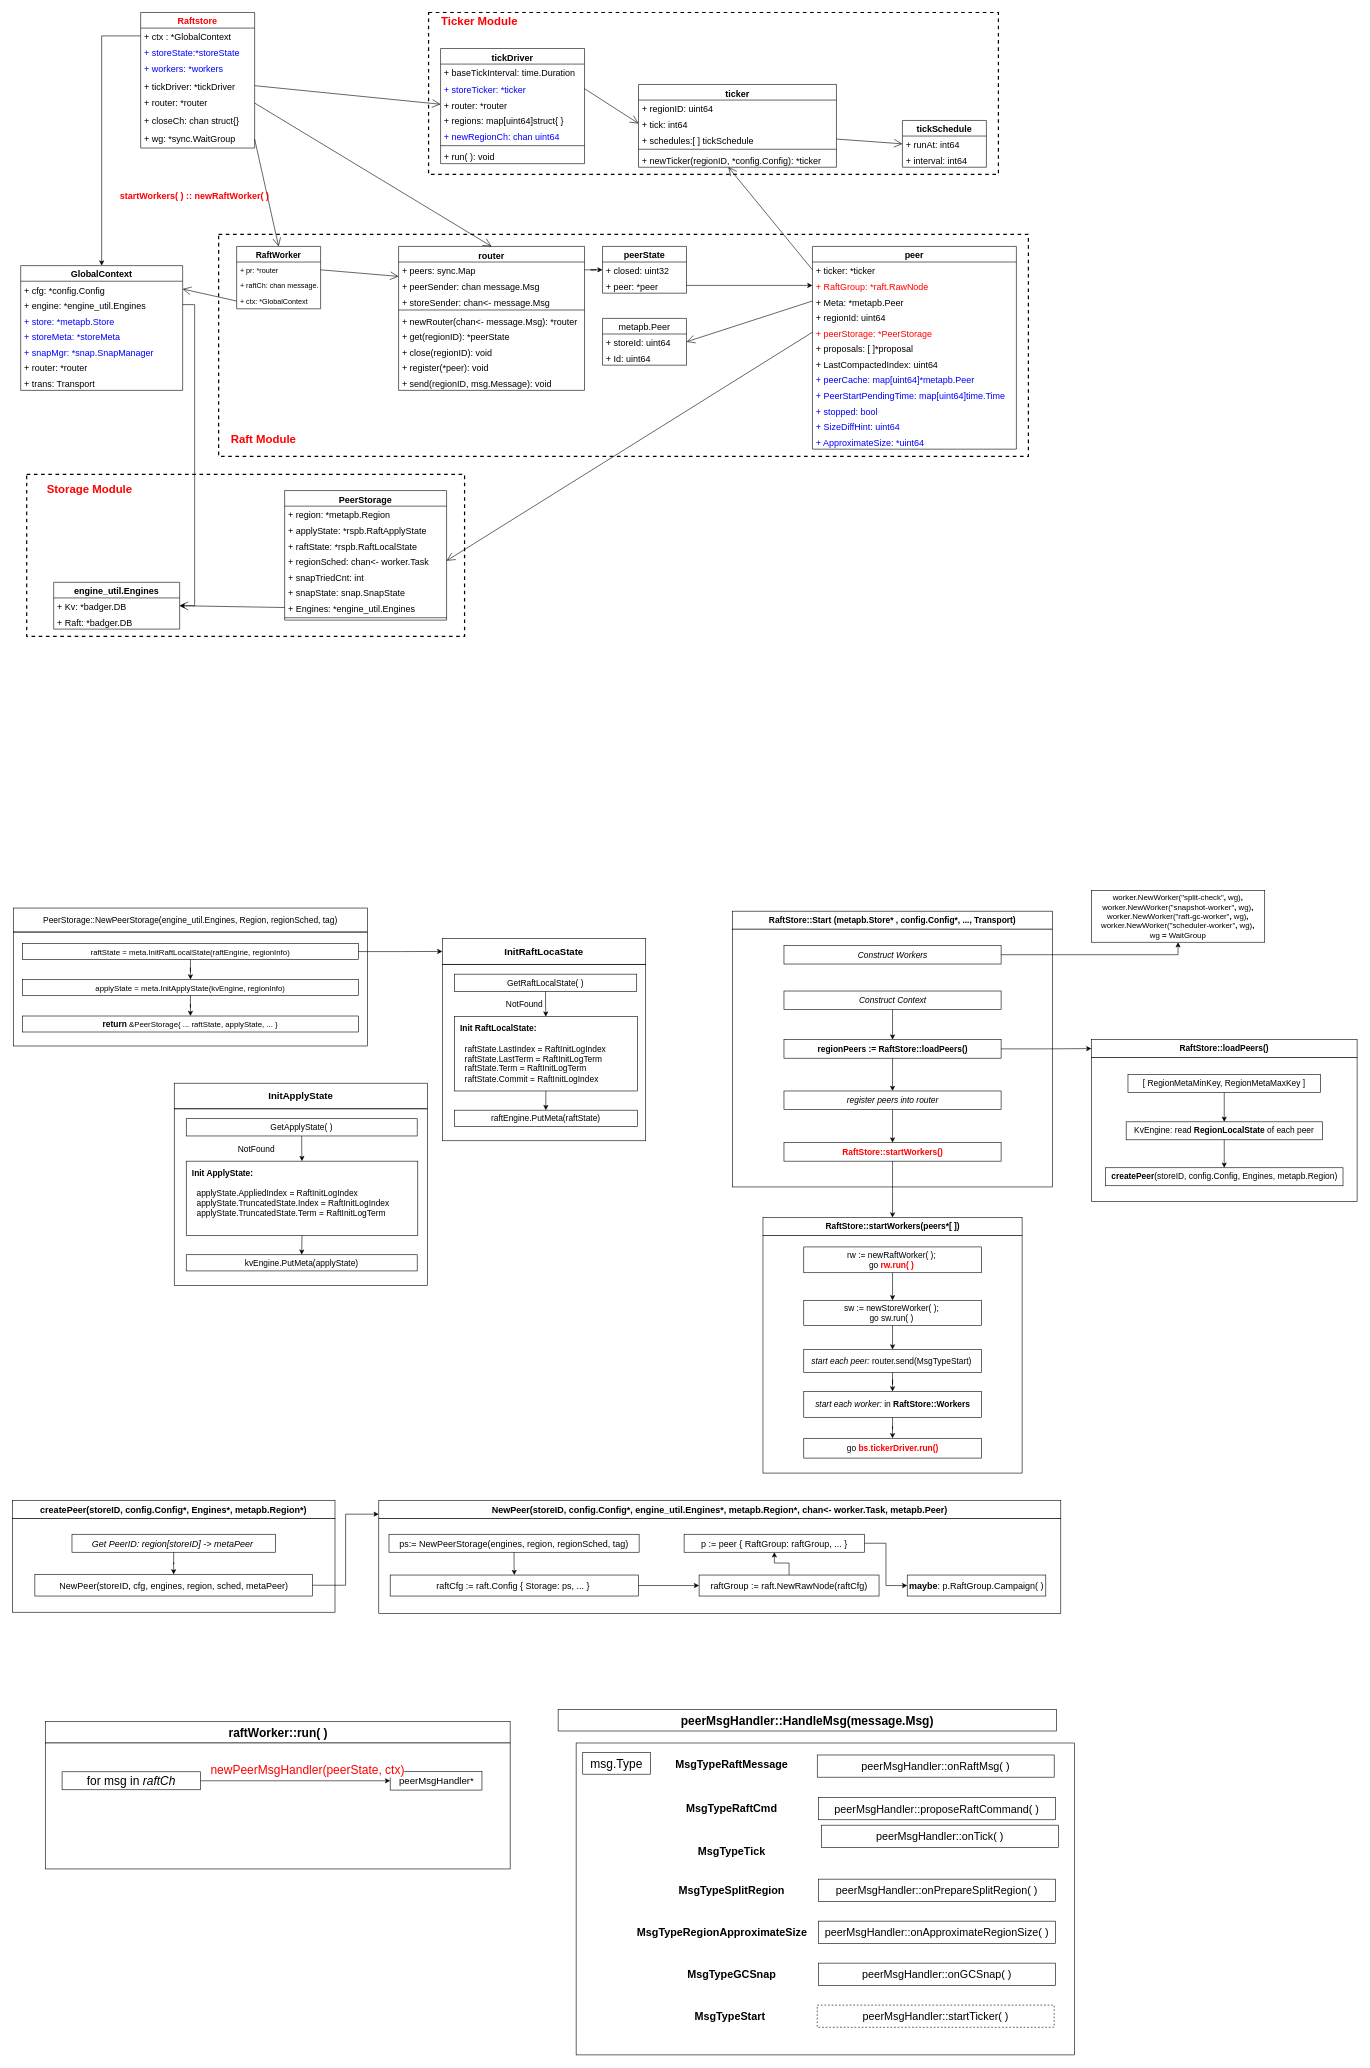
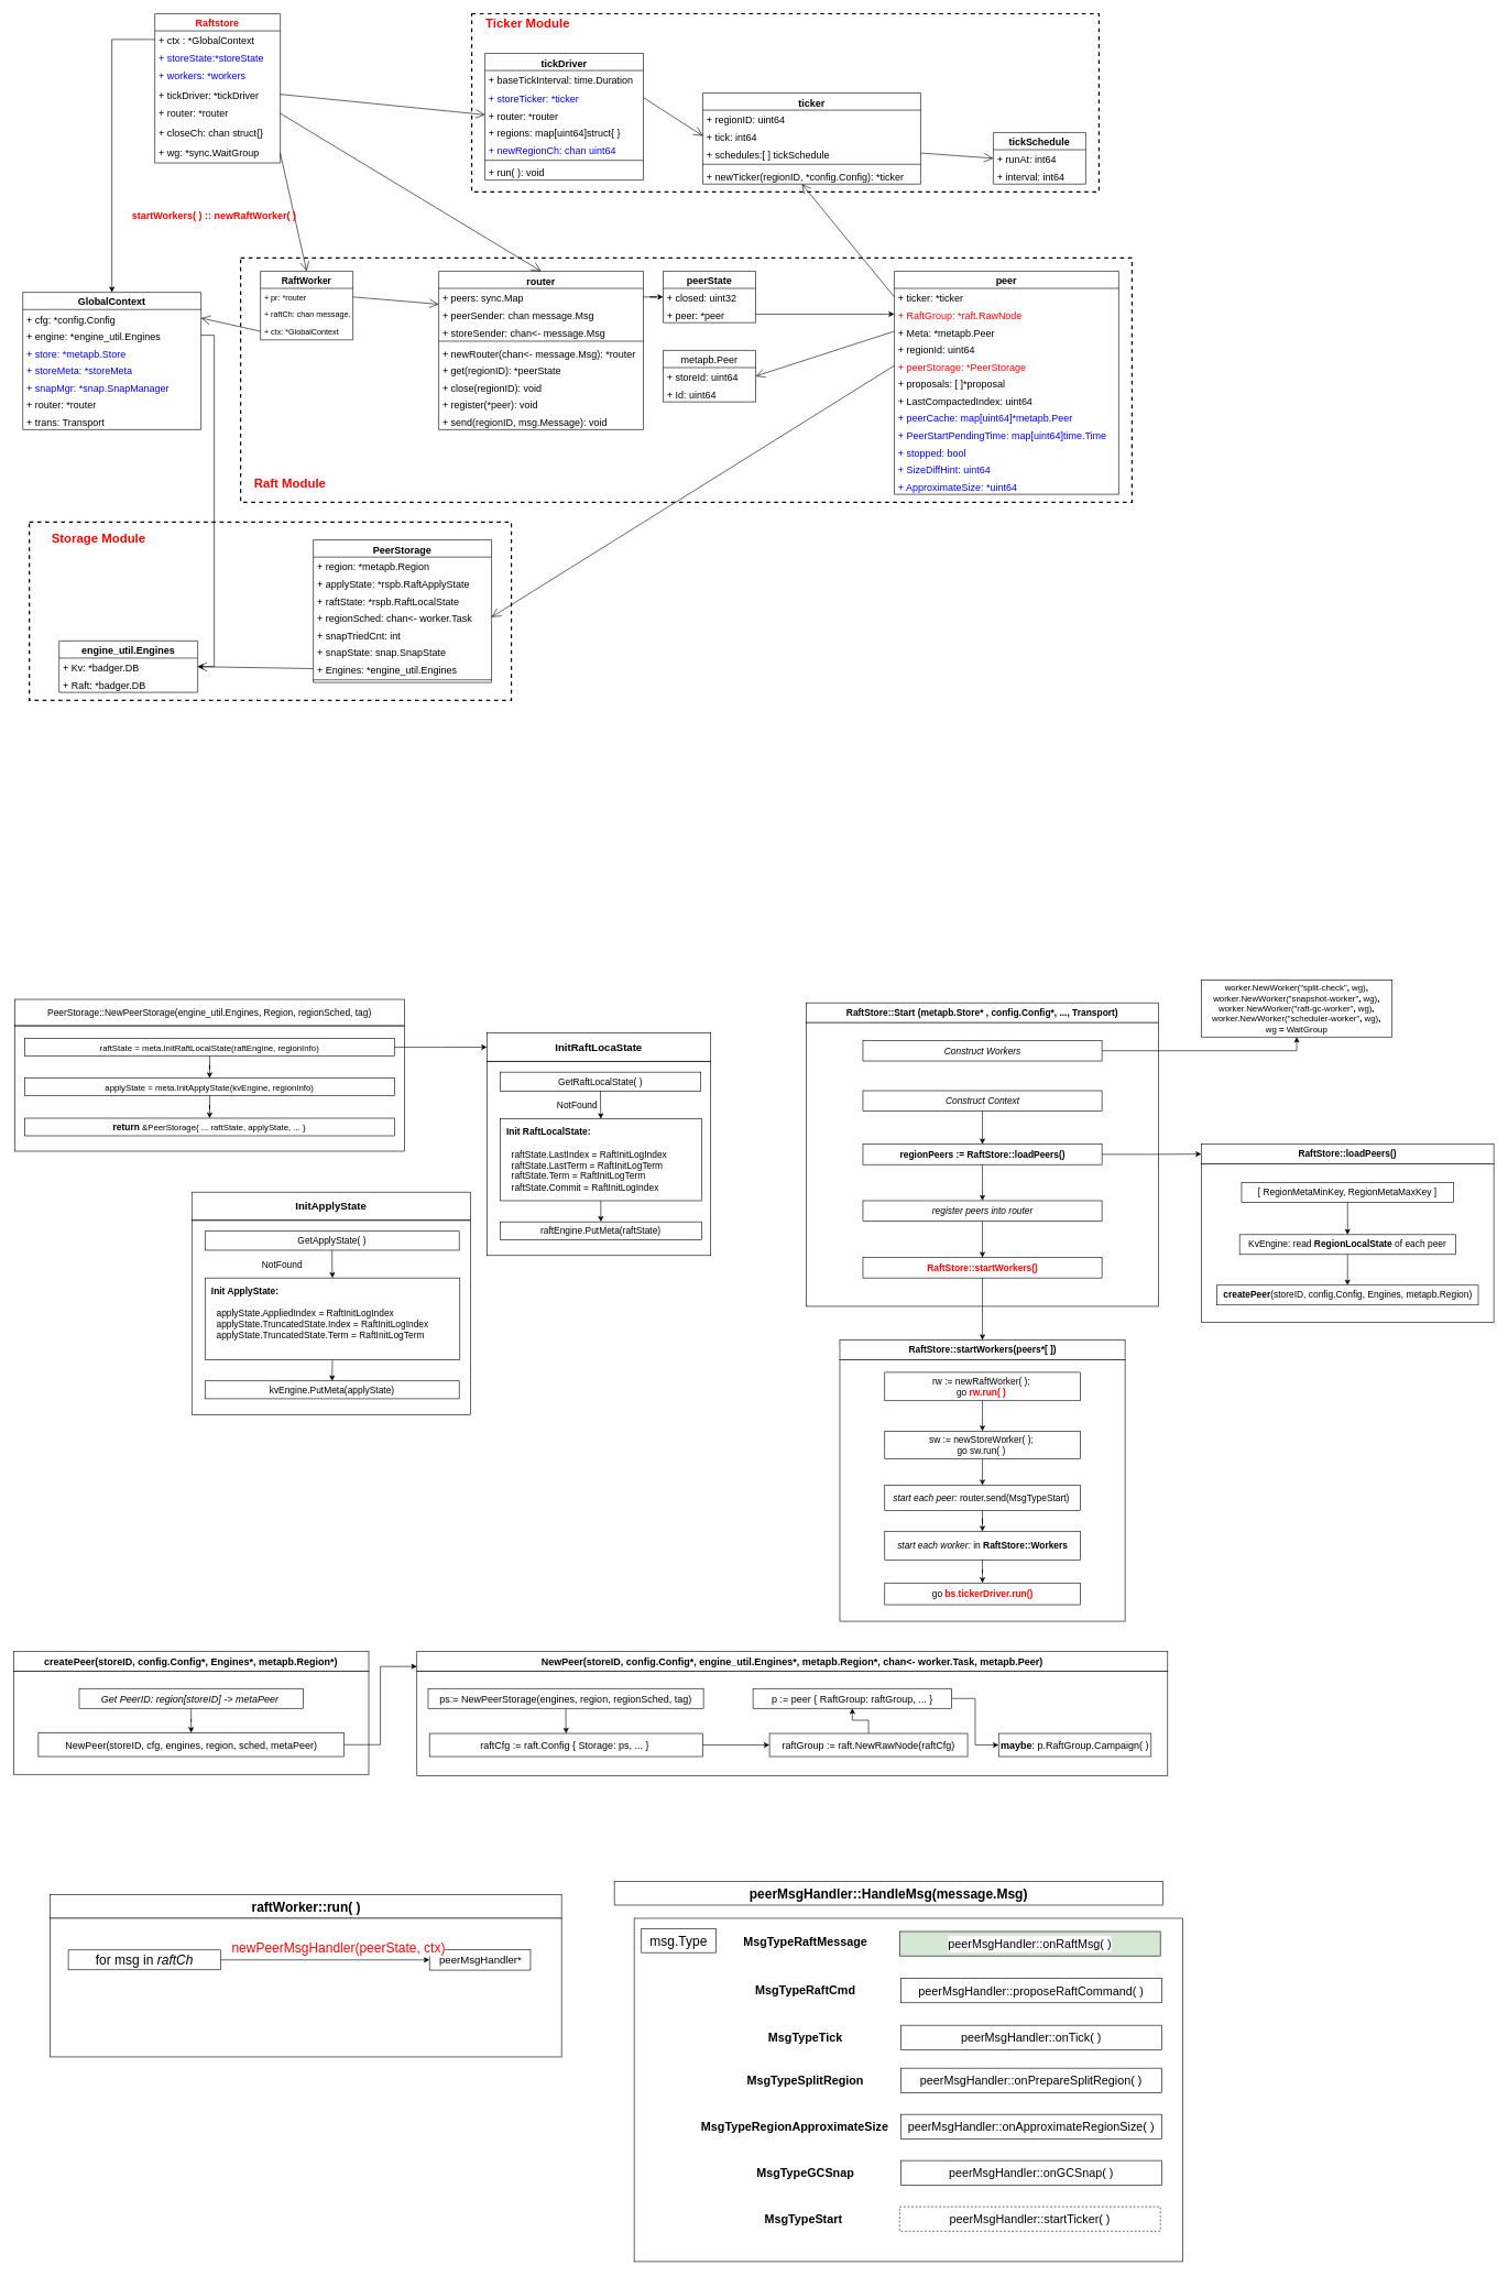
- <mxCell id="184" value="&lt;font style=&quot;font-size: 18px;&quot;&gt;peerMsgHandler::onRaftMsg( )&lt;/font&gt;" style="rounded=0;whiteSpace=wrap;html=1;labelBackgroundColor=#FFFFFF;fontFamily=Helvetica;fontSize=20;fontColor=#000000;strokeColor=default;" vertex="1" parent="1"><mxGeometry x="1362" y="2925" width="395" height="37" as="geometry" /></mxCell>
+ <mxCell id="184" value="&lt;font style=&quot;font-size: 18px;&quot;&gt;peerMsgHandler::onRaftMsg( )&lt;/font&gt;" style="rounded=0;whiteSpace=wrap;html=1;labelBackgroundColor=#FFFFFF;fontFamily=Helvetica;fontSize=20;fontColor=#000000;strokeColor=default;fillColor=#d5e8d4;" vertex="1" parent="1"><mxGeometry x="1362" y="2925" width="395" height="37" as="geometry" /></mxCell>
- <mxCell id="186" value="&lt;font style=&quot;font-size: 18px;&quot;&gt;peerMsgHandler::onTick( )&lt;/font&gt;" style="rounded=0;whiteSpace=wrap;html=1;labelBackgroundColor=#FFFFFF;fontFamily=Helvetica;fontSize=20;fontColor=#000000;strokeColor=default;" vertex="1" parent="1"><mxGeometry x="1369" y="3042" width="395" height="37" as="geometry" /></mxCell>
+ <mxCell id="186" value="&lt;font style=&quot;font-size: 18px;&quot;&gt;peerMsgHandler::onTick( )&lt;/font&gt;" style="rounded=0;whiteSpace=wrap;html=1;labelBackgroundColor=#FFFFFF;fontFamily=Helvetica;fontSize=20;fontColor=#000000;strokeColor=default;" vertex="1" parent="1"><mxGeometry x="1364" y="3067" width="395" height="37" as="geometry" /></mxCell>
